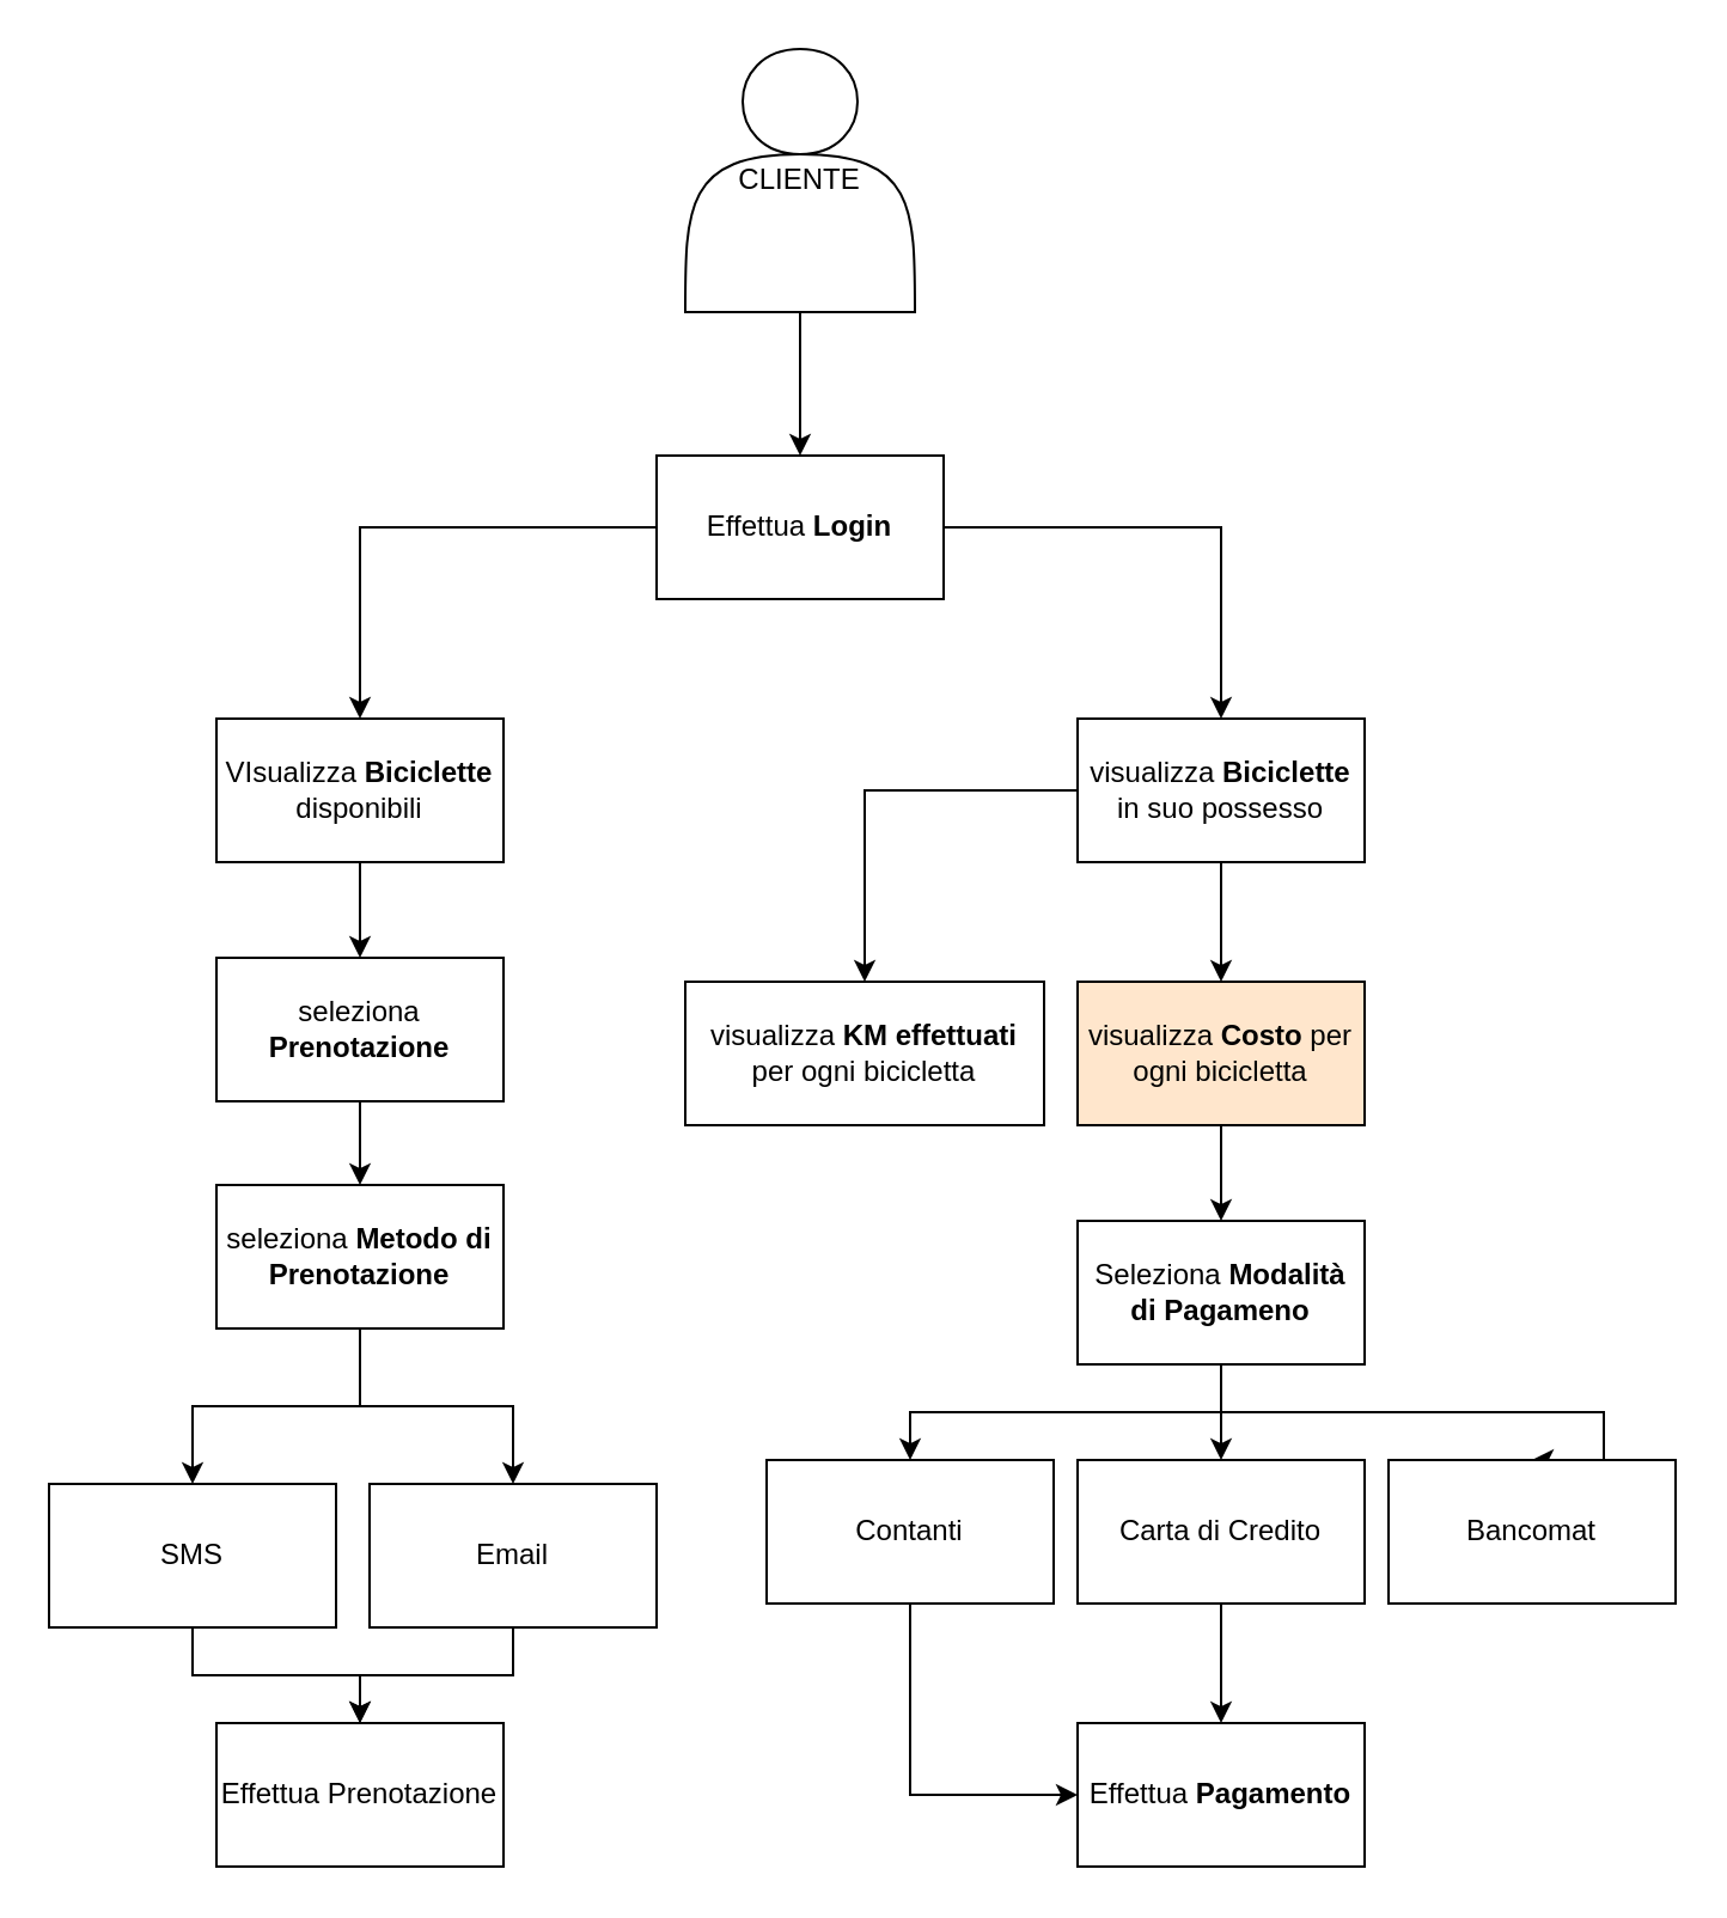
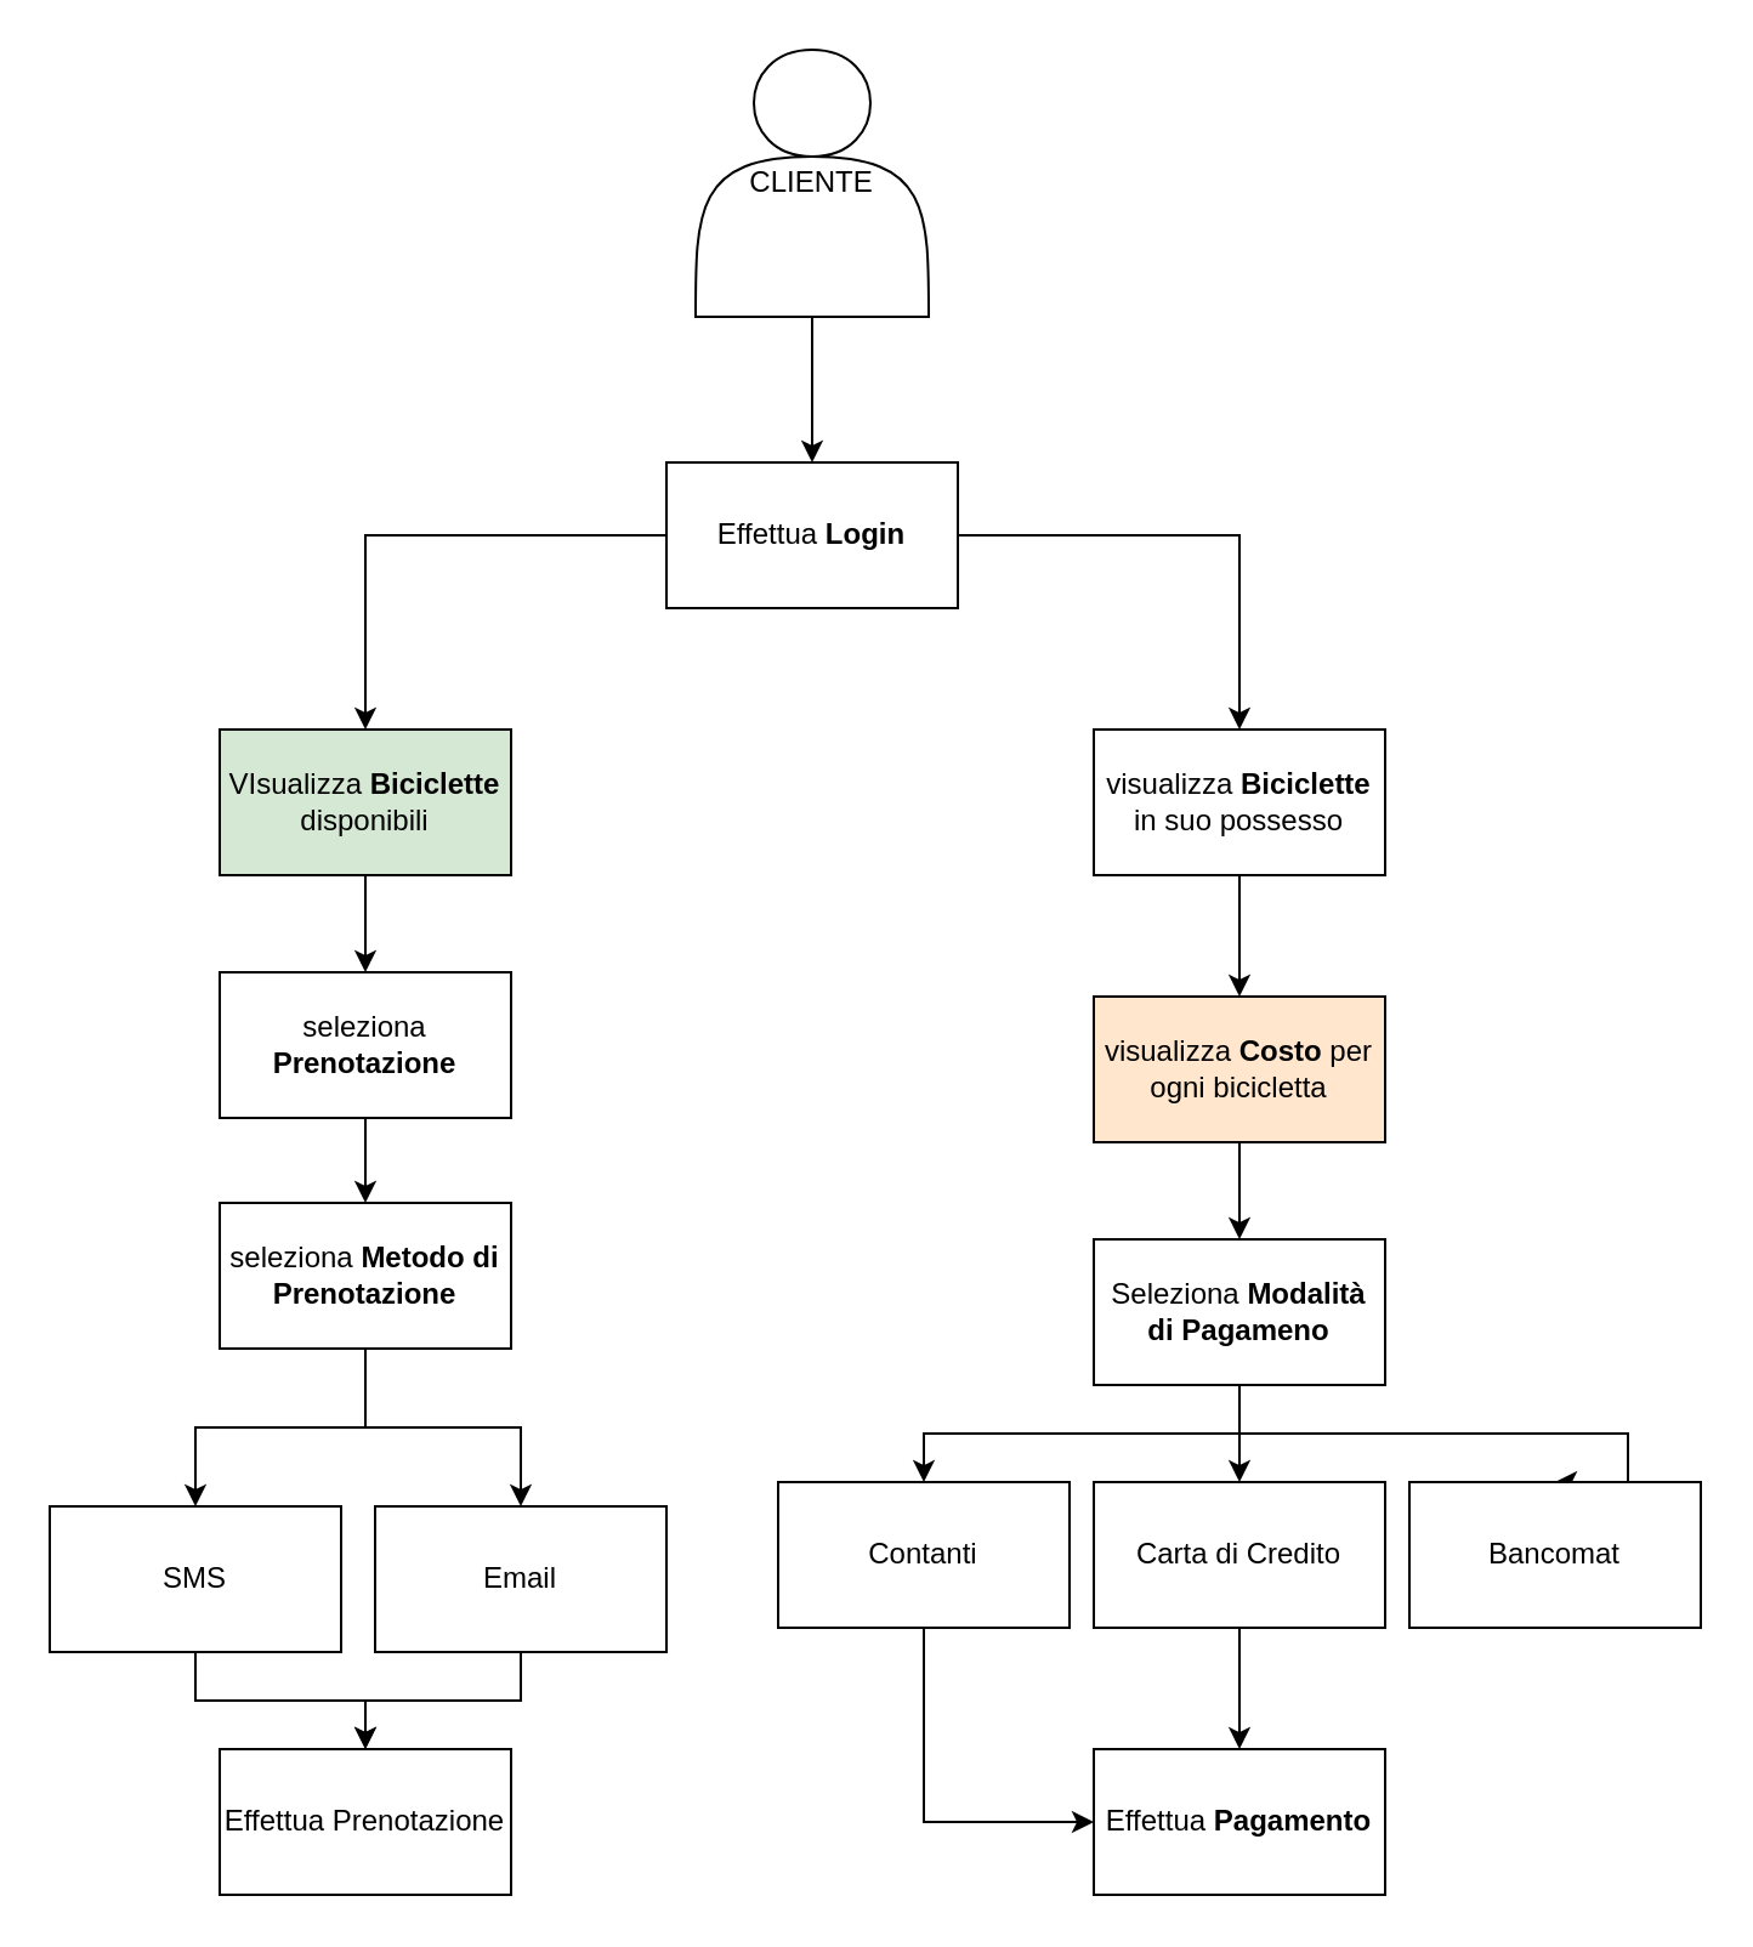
- <mxCell id="8" value="VIsualizza &lt;b&gt;Biciclette &lt;/b&gt;disponibili" style="rounded=0;whiteSpace=wrap;html=1;" vertex="1" parent="1"><mxGeometry x="90" y="300" width="120" height="60" as="geometry" /></mxCell>
+ <mxCell id="8" value="VIsualizza &lt;b&gt;Biciclette &lt;/b&gt;disponibili" style="rounded=0;whiteSpace=wrap;html=1;fillColor=#d5e8d4;" vertex="1" parent="1"><mxGeometry x="90" y="300" width="120" height="60" as="geometry" /></mxCell>
- <mxCell id="14" value="" style="edgeStyle=orthogonalEdgeStyle;rounded=0;orthogonalLoop=1;jettySize=auto;html=1;" edge="1" parent="1" source="16" target="17"><mxGeometry relative="1" as="geometry" /></mxCell>
- <mxCell id="17" value="visualizza &lt;b&gt;KM effettuati&lt;/b&gt; per ogni bicicletta" style="rounded=0;whiteSpace=wrap;html=1;" vertex="1" parent="1"><mxGeometry x="286" y="410" width="150" height="60" as="geometry" /></mxCell>
